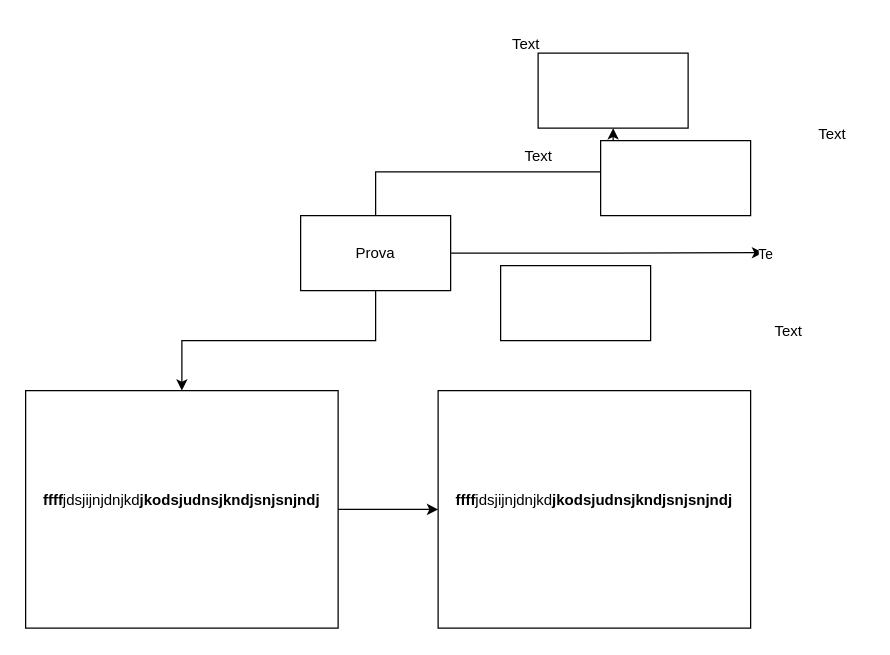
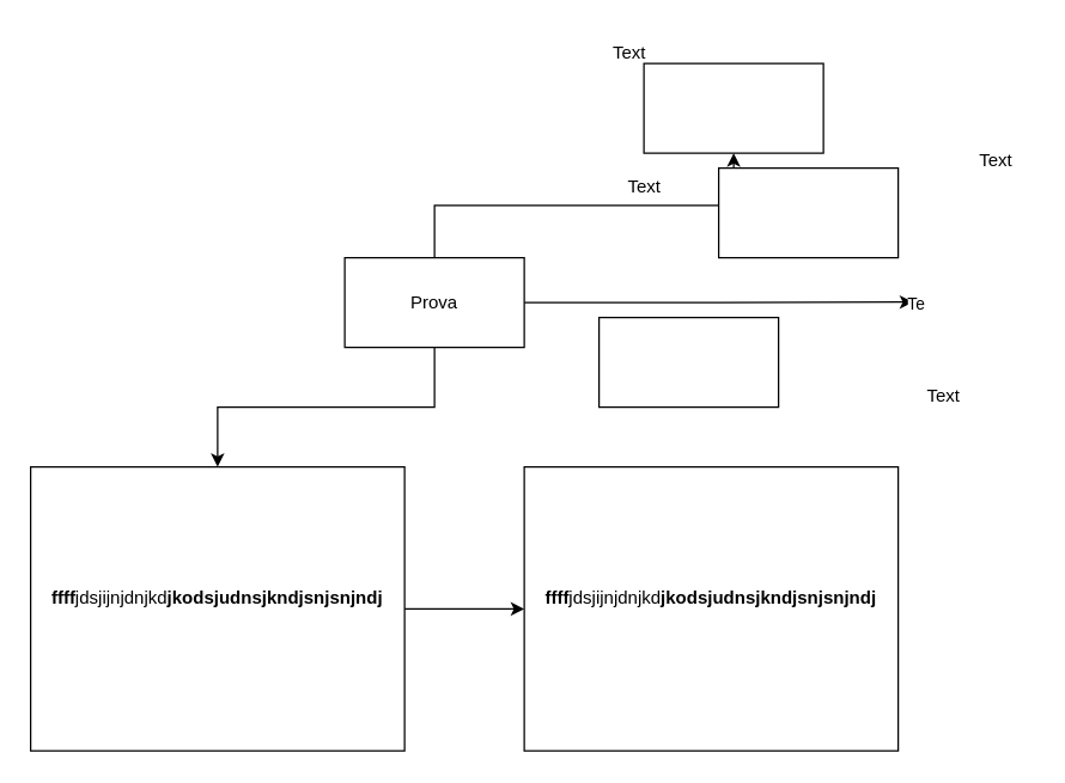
- <mxCell id="6" value="Prova" style="rounded=0;whiteSpace=wrap;html=1;" parent="1" vertex="1"><mxGeometry x="240" y="172" width="120" height="60" as="geometry" /></mxCell>
+ <mxCell id="6" value="Prova" style="rounded=0;whiteSpace=wrap;html=1;" parent="1" vertex="1"><mxGeometry x="230" y="172" width="120" height="60" as="geometry" /></mxCell>
